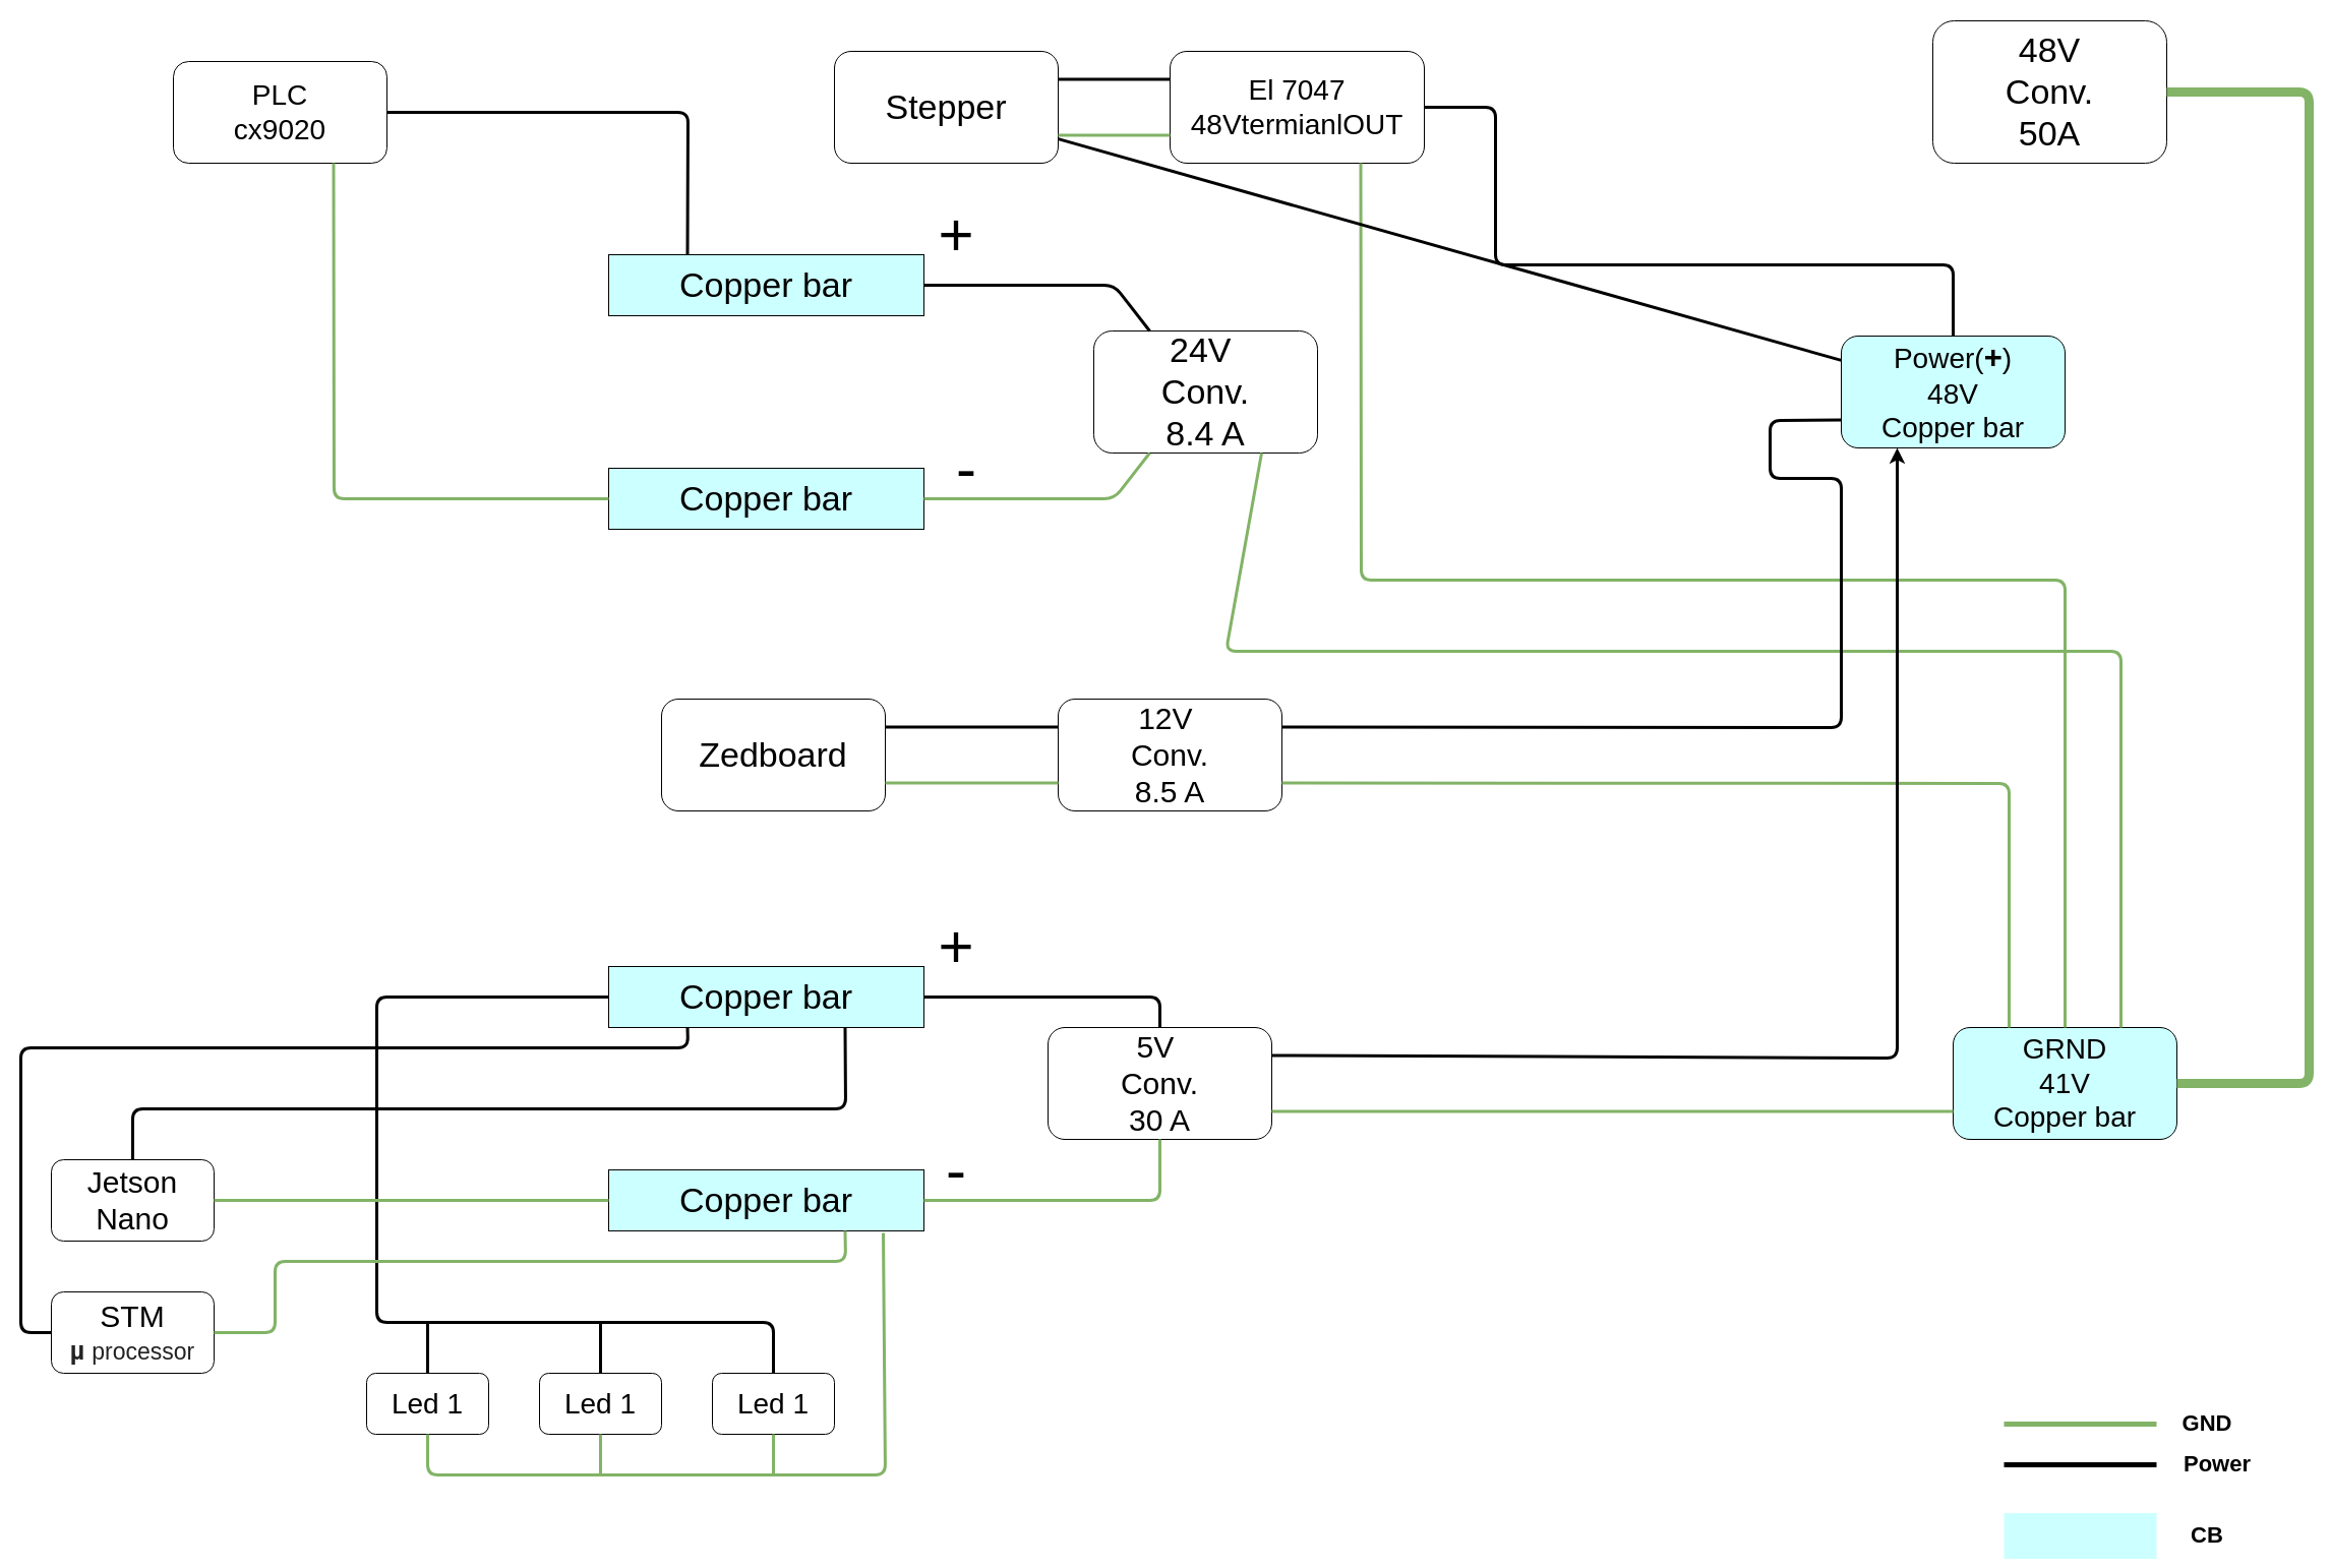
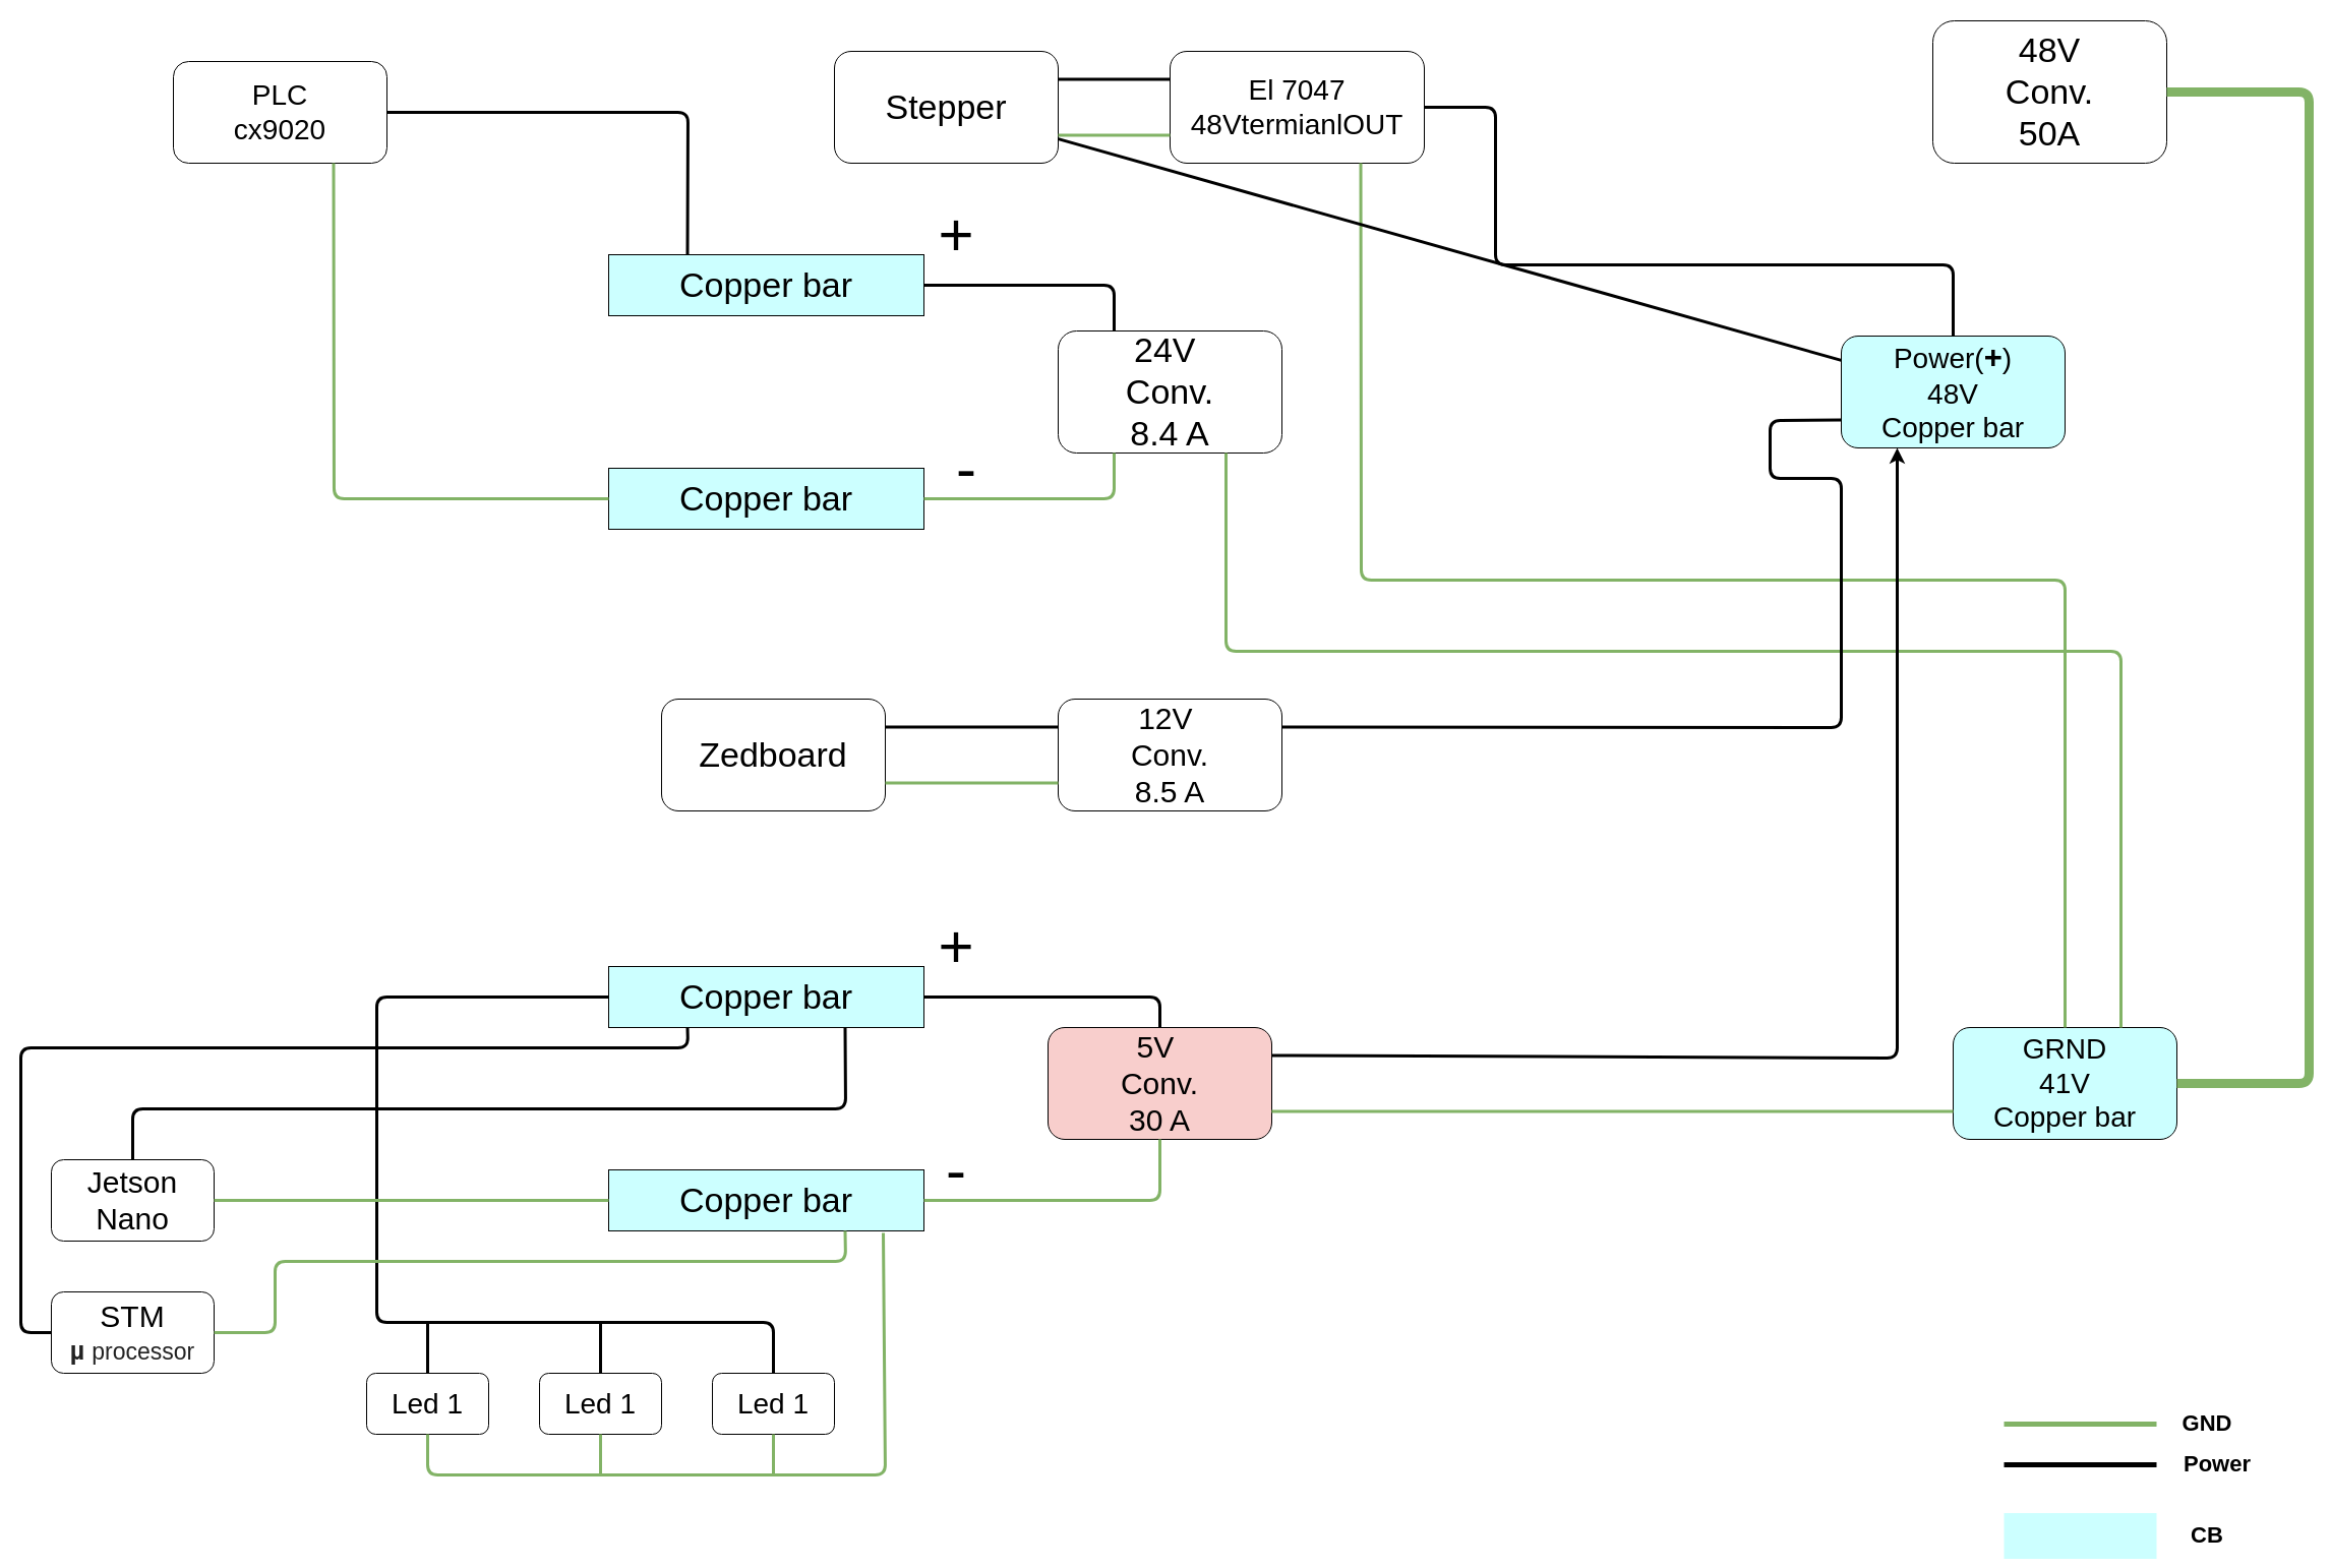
- <mxCell id="3" value="&lt;font style=&quot;font-size: 34px&quot;&gt;24V&amp;nbsp;&lt;br&gt;Conv.&lt;br&gt;8.4 A&lt;br&gt;&lt;/font&gt;" style="rounded=1;whiteSpace=wrap;html=1;" parent="1" vertex="1"><mxGeometry x="1075" y="325" width="220" height="120" as="geometry" /></mxCell>
+ <mxCell id="3" value="&lt;font style=&quot;font-size: 34px&quot;&gt;24V&amp;nbsp;&lt;br&gt;Conv.&lt;br&gt;8.4 A&lt;br&gt;&lt;/font&gt;" style="rounded=1;whiteSpace=wrap;html=1;" parent="1" vertex="1"><mxGeometry x="1040" y="325" width="220" height="120" as="geometry" /></mxCell>
- <mxCell id="28" value="" style="endArrow=none;html=1;strokeWidth=3;exitX=1;exitY=0.75;exitDx=0;exitDy=0;entryX=0.25;entryY=0;entryDx=0;entryDy=0;fillColor=#d5e8d4;strokeColor=#82b366;" parent="1" source="4" target="21" edge="1"><mxGeometry width="50" height="50" relative="1" as="geometry"><mxPoint x="1160" y="610" as="sourcePoint" /><mxPoint x="1210" y="560" as="targetPoint" /><Array as="points"><mxPoint x="1975" y="770" /></Array></mxGeometry></mxCell>
- <mxCell id="5" value="&lt;font style=&quot;font-size: 30px&quot;&gt;5V&amp;nbsp;&lt;br&gt;Conv.&lt;br&gt;30 A&lt;br&gt;&lt;/font&gt;" style="rounded=1;whiteSpace=wrap;html=1;" parent="1" vertex="1"><mxGeometry x="1030" y="1010" width="220" height="110" as="geometry" /></mxCell>
+ <mxCell id="5" value="&lt;font style=&quot;font-size: 30px&quot;&gt;5V&amp;nbsp;&lt;br&gt;Conv.&lt;br&gt;30 A&lt;br&gt;&lt;/font&gt;" style="rounded=1;whiteSpace=wrap;html=1;fillColor=#f8cecc;" parent="1" vertex="1"><mxGeometry x="1030" y="1010" width="220" height="110" as="geometry" /></mxCell>
